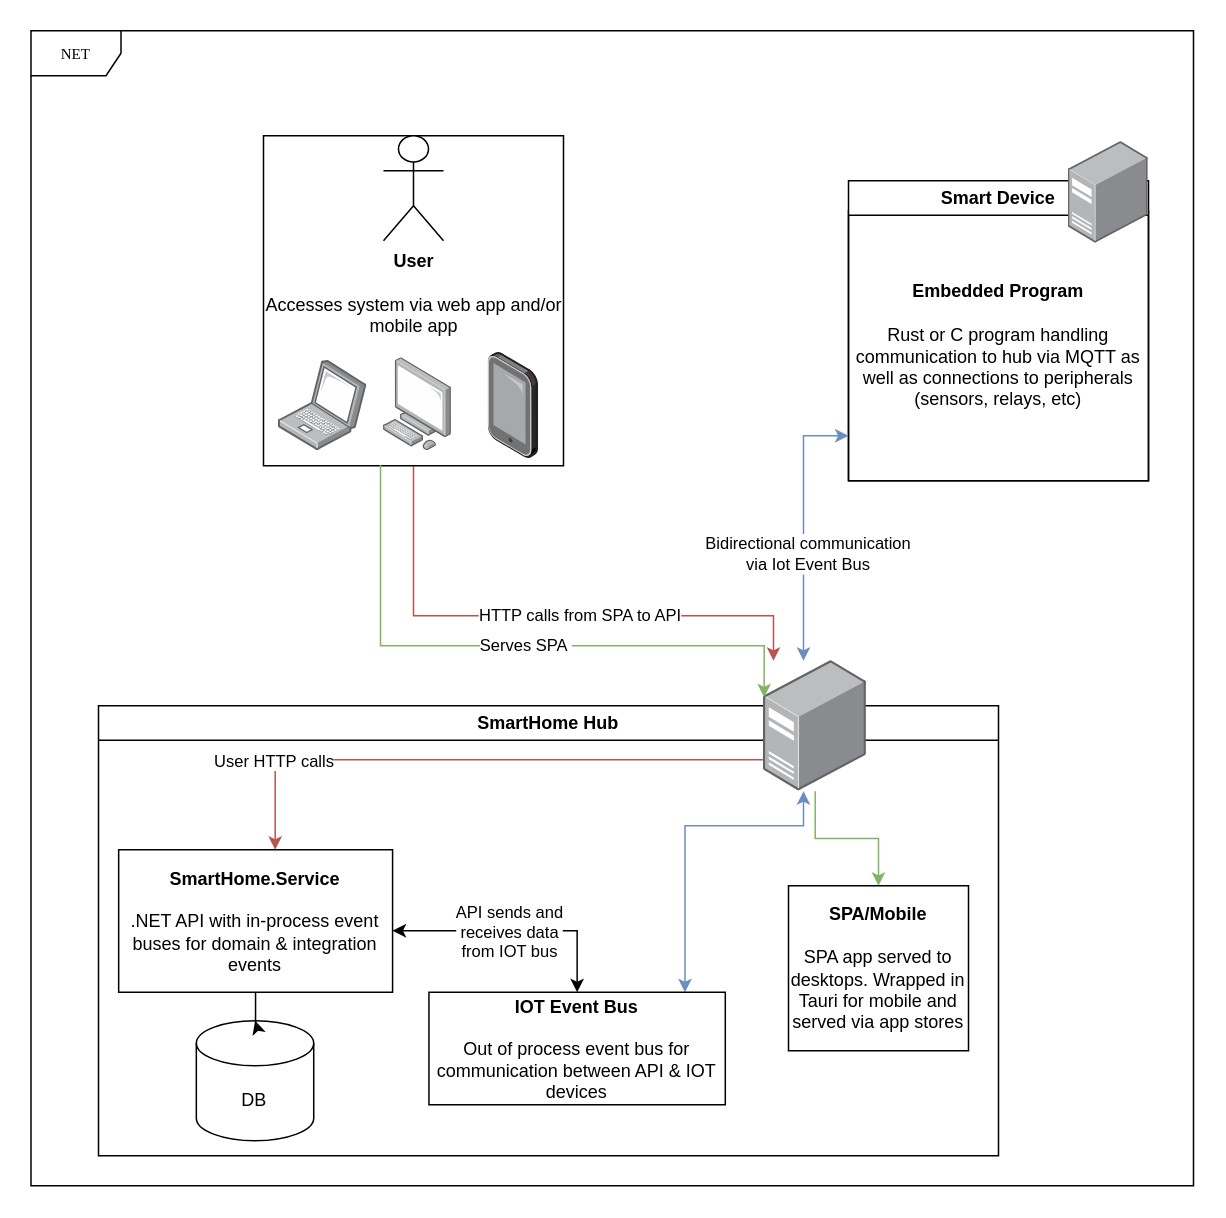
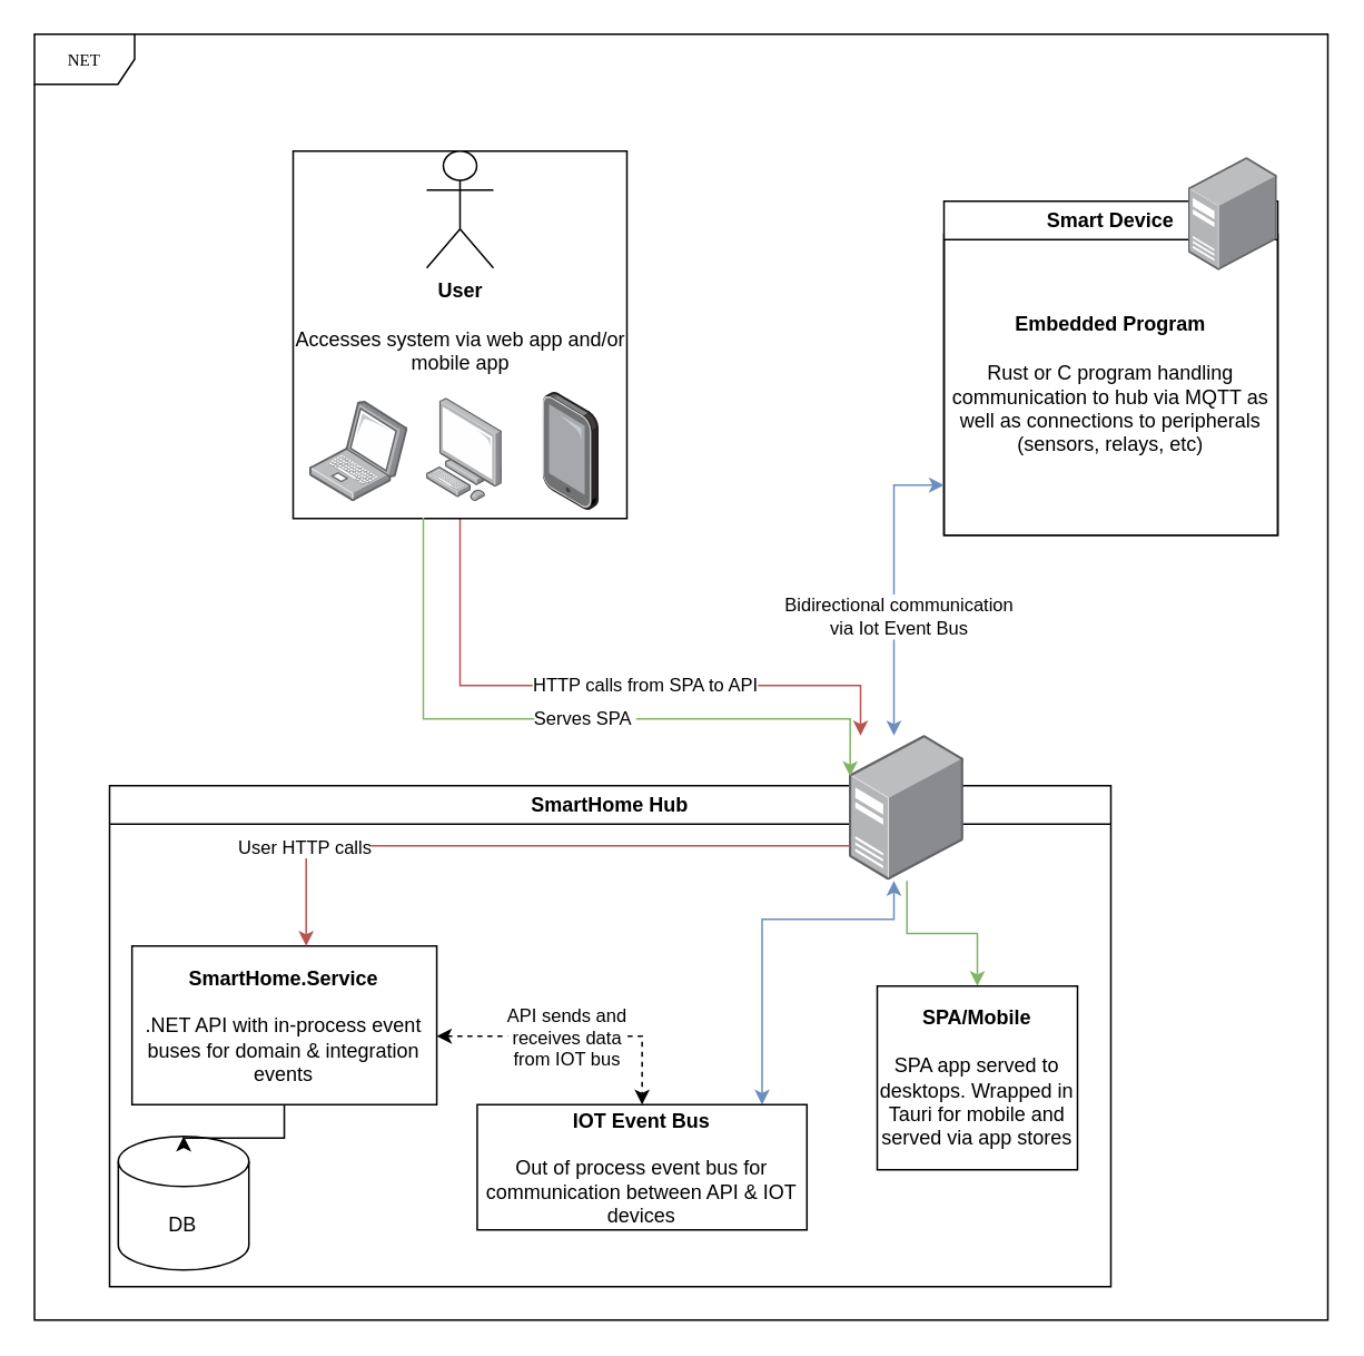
- <mxCell id="16" value="" style="edgeStyle=orthogonalEdgeStyle;rounded=0;orthogonalLoop=1;jettySize=auto;html=1;startArrow=classic;startFill=1;" edge="1" parent="12" source="18" target="19"><mxGeometry relative="1" as="geometry"><Array as="points"><mxPoint x="300" y="150" /><mxPoint x="300" y="150" /></Array></mxGeometry></mxCell>
+ <mxCell id="16" value="" style="edgeStyle=orthogonalEdgeStyle;rounded=0;orthogonalLoop=1;jettySize=auto;html=1;startArrow=classic;startFill=1;dashed=1;" edge="1" parent="12" source="18" target="19"><mxGeometry relative="1" as="geometry"><Array as="points"><mxPoint x="300" y="150" /><mxPoint x="300" y="150" /></Array></mxGeometry></mxCell>
- <mxCell id="23" value="DB" style="shape=cylinder3;whiteSpace=wrap;html=1;boundedLbl=1;backgroundOutline=1;size=15;" vertex="1" parent="11"><mxGeometry x="65.217" y="210" width="78.261" height="80" as="geometry" /></mxCell>
+ <mxCell id="23" value="DB" style="shape=cylinder3;whiteSpace=wrap;html=1;boundedLbl=1;backgroundOutline=1;size=15;" vertex="1" parent="11"><mxGeometry x="5.217" y="210" width="78.261" height="80" as="geometry" /></mxCell>
